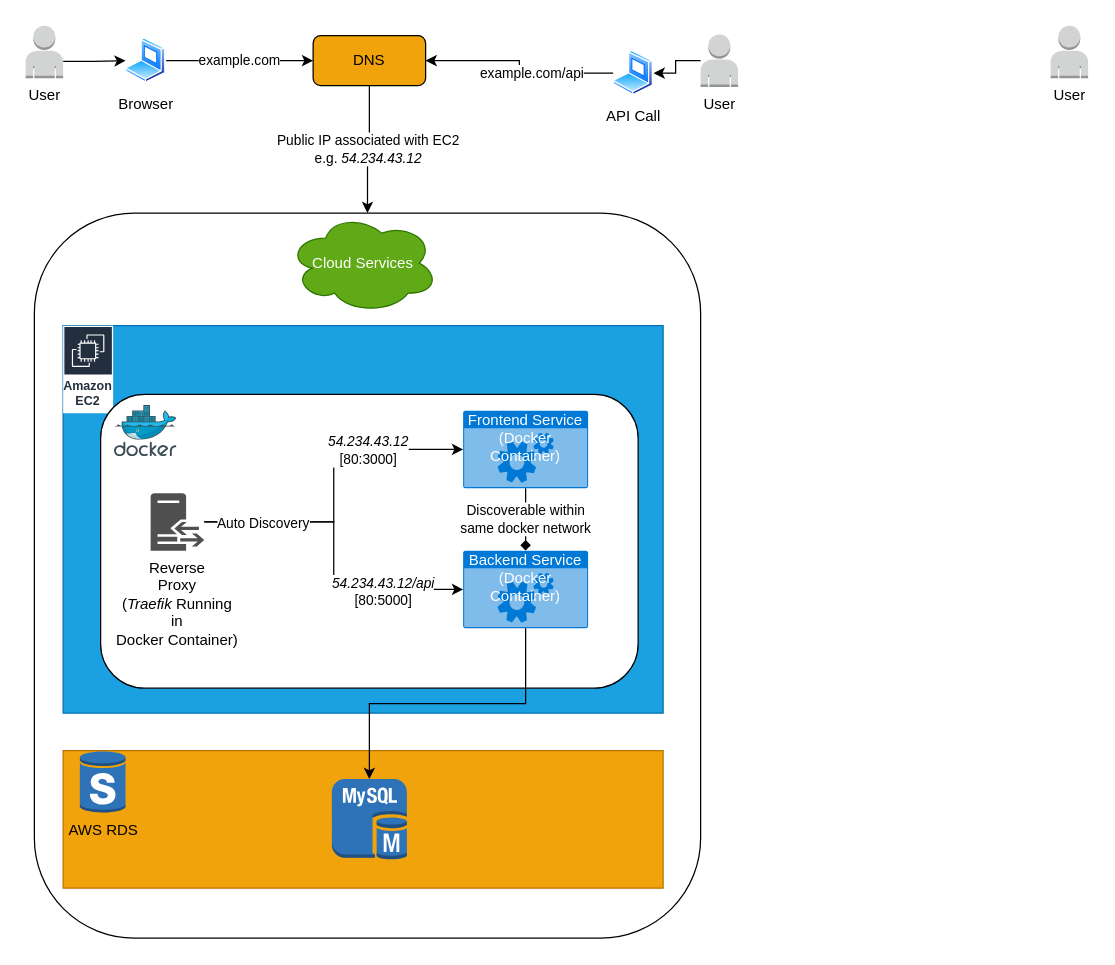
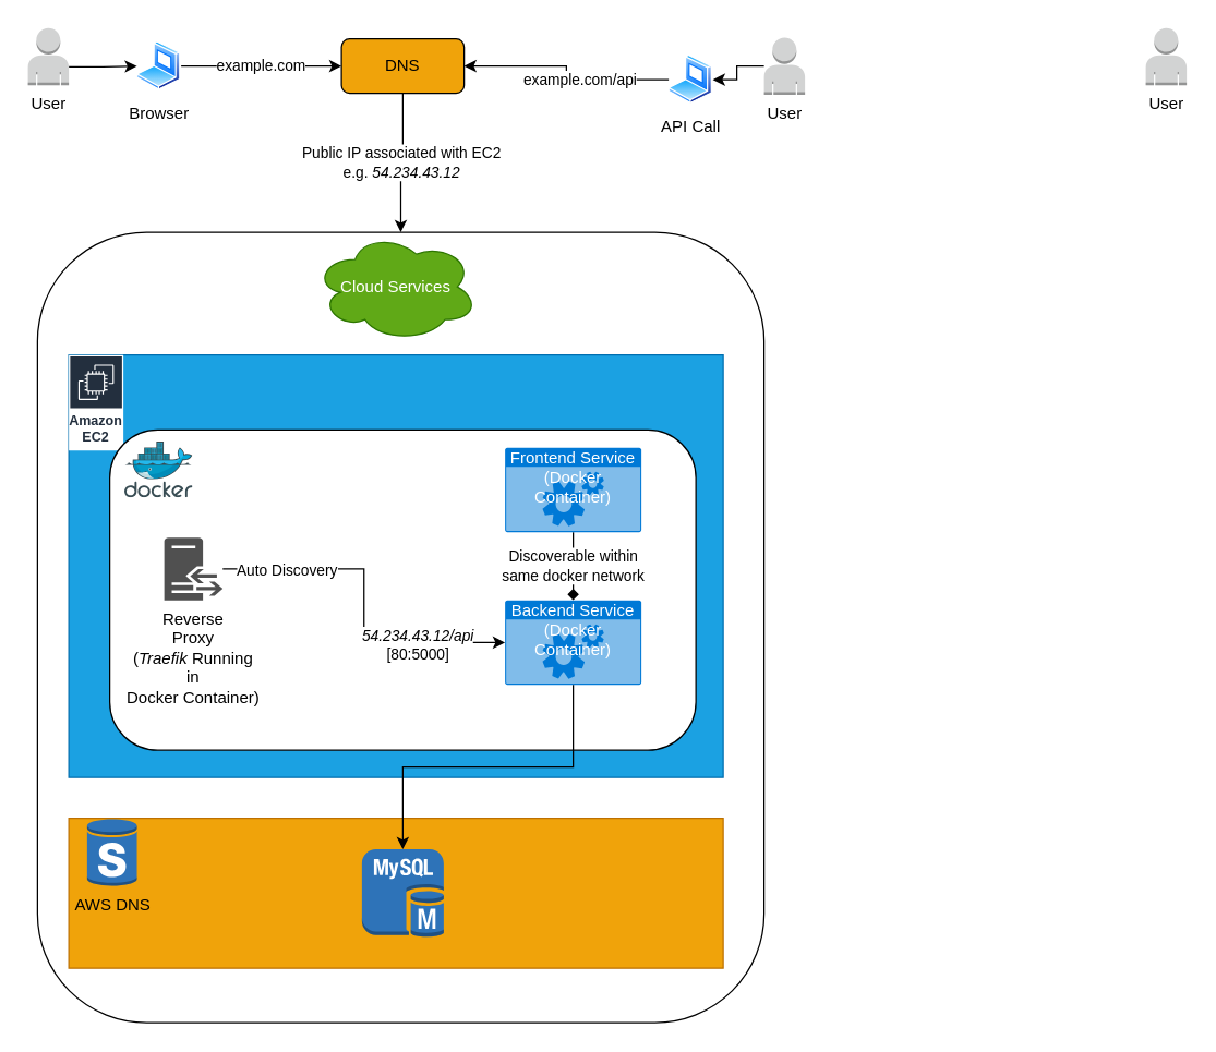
- <mxCell id="13" style="edgeStyle=orthogonalEdgeStyle;rounded=0;orthogonalLoop=1;jettySize=auto;html=1;entryX=0;entryY=0.5;entryDx=0;entryDy=0;entryPerimeter=0;" edge="1" parent="1" source="18" target="21"><mxGeometry relative="1" as="geometry"><mxPoint x="370" y="360" as="targetPoint" /></mxGeometry></mxCell>
- <mxCell id="14" value="&lt;i&gt;54.234.43.12&lt;/i&gt;&lt;br&gt;[80:3000]" style="edgeLabel;html=1;align=center;verticalAlign=middle;resizable=0;points=[];" vertex="1" connectable="0" parent="13"><mxGeometry x="0.427" relative="1" as="geometry"><mxPoint as="offset" /></mxGeometry></mxCell>
- <mxCell id="24" value="AWS RDS" style="outlineConnect=0;dashed=0;verticalLabelPosition=bottom;verticalAlign=top;align=center;html=1;shape=mxgraph.aws3.rds_db_instance_standby_multi_az;fillColor=#2E73B8;gradientColor=none;" vertex="1" parent="1"><mxGeometry x="63.4" y="600" width="36.6" height="50" as="geometry" /></mxCell>
+ <mxCell id="24" value="AWS DNS" style="outlineConnect=0;dashed=0;verticalLabelPosition=bottom;verticalAlign=top;align=center;html=1;shape=mxgraph.aws3.rds_db_instance_standby_multi_az;fillColor=#2E73B8;gradientColor=none;" vertex="1" parent="1"><mxGeometry x="63.4" y="600" width="36.6" height="50" as="geometry" /></mxCell>
